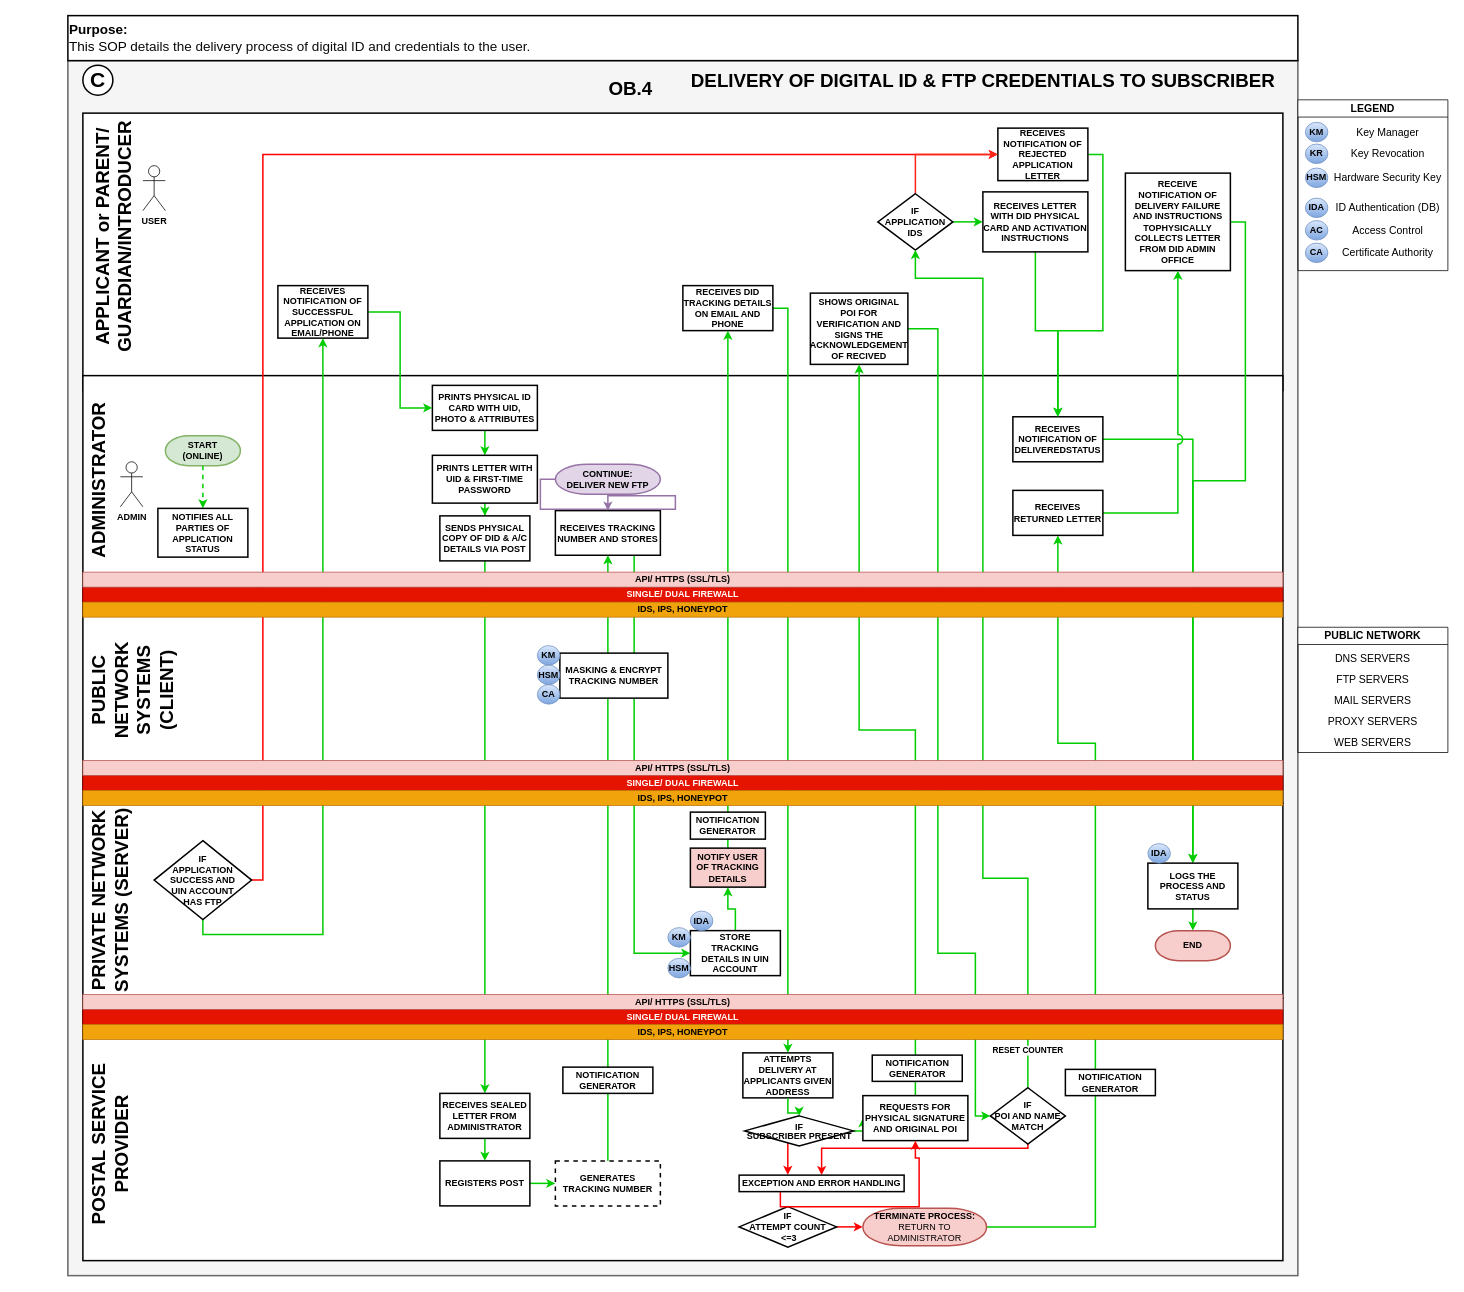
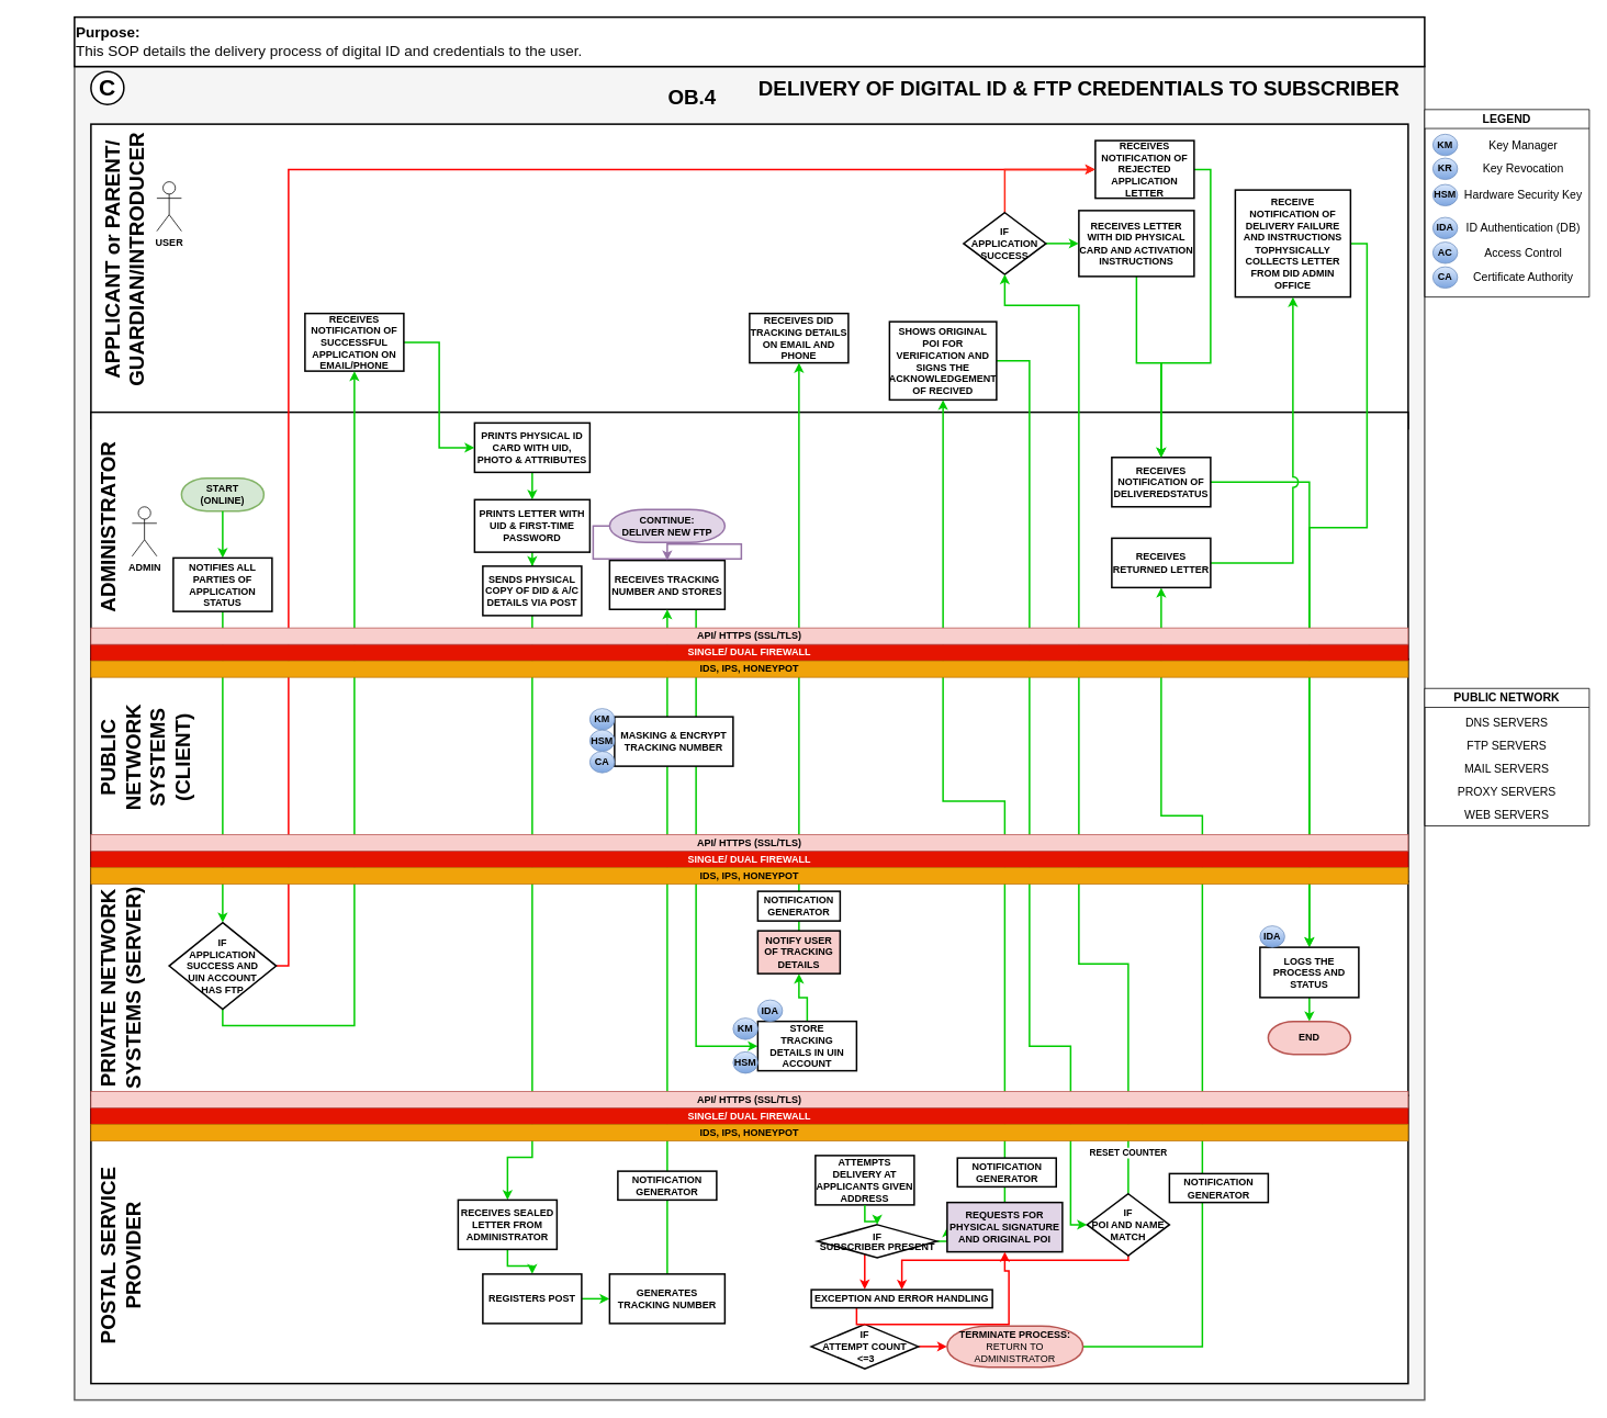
- <mxCell id="87" value="IF &lt;br&gt;APPLICATION IDS" style="rounded=0;whiteSpace=wrap;html=1;fontStyle=1;strokeWidth=2;shape=rhombus;perimeter=rhombusPerimeter;" parent="1" vertex="1"><mxGeometry x="1170" y="257.5" width="100" height="75" as="geometry" /></mxCell>
+ <mxCell id="87" value="IF &lt;br&gt;APPLICATION SUCCESS" style="rounded=0;whiteSpace=wrap;html=1;fontStyle=1;strokeWidth=2;shape=rhombus;perimeter=rhombusPerimeter;" parent="1" vertex="1"><mxGeometry x="1170" y="257.5" width="100" height="75" as="geometry" /></mxCell>
- <mxCell id="20" style="edgeStyle=orthogonalEdgeStyle;rounded=0;orthogonalLoop=1;jettySize=auto;html=1;exitX=1;exitY=0.5;exitDx=0;exitDy=0;entryX=0.5;entryY=0;entryDx=0;entryDy=0;strokeColor=#00CC00;fontStyle=1;strokeWidth=2;" parent="1" source="21" target="36" edge="1"><mxGeometry relative="1" as="geometry"><Array as="points"><mxPoint x="1050" y="410" /></Array></mxGeometry></mxCell>
- <mxCell id="80" value="" style="edgeStyle=orthogonalEdgeStyle;rounded=0;orthogonalLoop=1;jettySize=auto;html=1;exitX=0.5;exitY=1;exitDx=0;exitDy=0;exitPerimeter=0;entryX=0.5;entryY=0;entryDx=0;entryDy=0;strokeColor=#00CC00;fontStyle=1;strokeWidth=2;dashed=1;" parent="1" source="45" target="81" edge="1"><mxGeometry relative="1" as="geometry"><mxPoint x="270" y="620" as="sourcePoint" /><mxPoint x="270" y="1155" as="targetPoint" /></mxGeometry></mxCell>
+ <mxCell id="80" value="" style="edgeStyle=orthogonalEdgeStyle;rounded=0;orthogonalLoop=1;jettySize=auto;html=1;exitX=0.5;exitY=1;exitDx=0;exitDy=0;exitPerimeter=0;entryX=0.5;entryY=0;entryDx=0;entryDy=0;strokeColor=#00CC00;fontStyle=1;strokeWidth=2;" parent="1" source="45" target="81" edge="1"><mxGeometry relative="1" as="geometry"><mxPoint x="270" y="620" as="sourcePoint" /><mxPoint x="270" y="1155" as="targetPoint" /></mxGeometry></mxCell>
+ <mxCell id="44" style="edgeStyle=orthogonalEdgeStyle;rounded=0;orthogonalLoop=1;jettySize=auto;html=1;exitX=0.5;exitY=1;exitDx=0;exitDy=0;exitPerimeter=0;entryX=0.5;entryY=0;entryDx=0;entryDy=0;strokeColor=#00CC00;fontStyle=1;strokeWidth=2;" parent="1" source="81" target="48" edge="1"><mxGeometry relative="1" as="geometry" /></mxCell>
- <mxCell id="29" value="RECEIVES SEALED LETTER FROM ADMINISTRATOR" style="whiteSpace=wrap;html=1;fontStyle=1;strokeWidth=2;" parent="1" vertex="1"><mxGeometry x="586" y="1457" width="120" height="60" as="geometry" /></mxCell>
+ <mxCell id="29" value="RECEIVES SEALED LETTER FROM ADMINISTRATOR" style="whiteSpace=wrap;html=1;fontStyle=1;strokeWidth=2;" parent="1" vertex="1"><mxGeometry x="556" y="1457" width="120" height="60" as="geometry" /></mxCell>
- <mxCell id="38" value="REQUESTS FOR PHYSICAL SIGNATURE AND ORIGINAL POI" style="whiteSpace=wrap;html=1;fontStyle=1;strokeWidth=2;" parent="1" vertex="1"><mxGeometry x="1150" y="1460" width="140" height="60" as="geometry" /></mxCell>
+ <mxCell id="38" value="REQUESTS FOR PHYSICAL SIGNATURE AND ORIGINAL POI" style="whiteSpace=wrap;html=1;fontStyle=1;strokeWidth=2;fillColor=#e1d5e7;" parent="1" vertex="1"><mxGeometry x="1150" y="1460" width="140" height="60" as="geometry" /></mxCell>
- <mxCell id="33" value="GENERATES TRACKING NUMBER" style="whiteSpace=wrap;html=1;fontStyle=1;strokeWidth=2;dashed=1;" parent="1" vertex="1"><mxGeometry x="740" y="1547" width="140" height="60" as="geometry" /></mxCell>
+ <mxCell id="33" value="GENERATES TRACKING NUMBER" style="whiteSpace=wrap;html=1;fontStyle=1;strokeWidth=2;" parent="1" vertex="1"><mxGeometry x="740" y="1547" width="140" height="60" as="geometry" /></mxCell>
